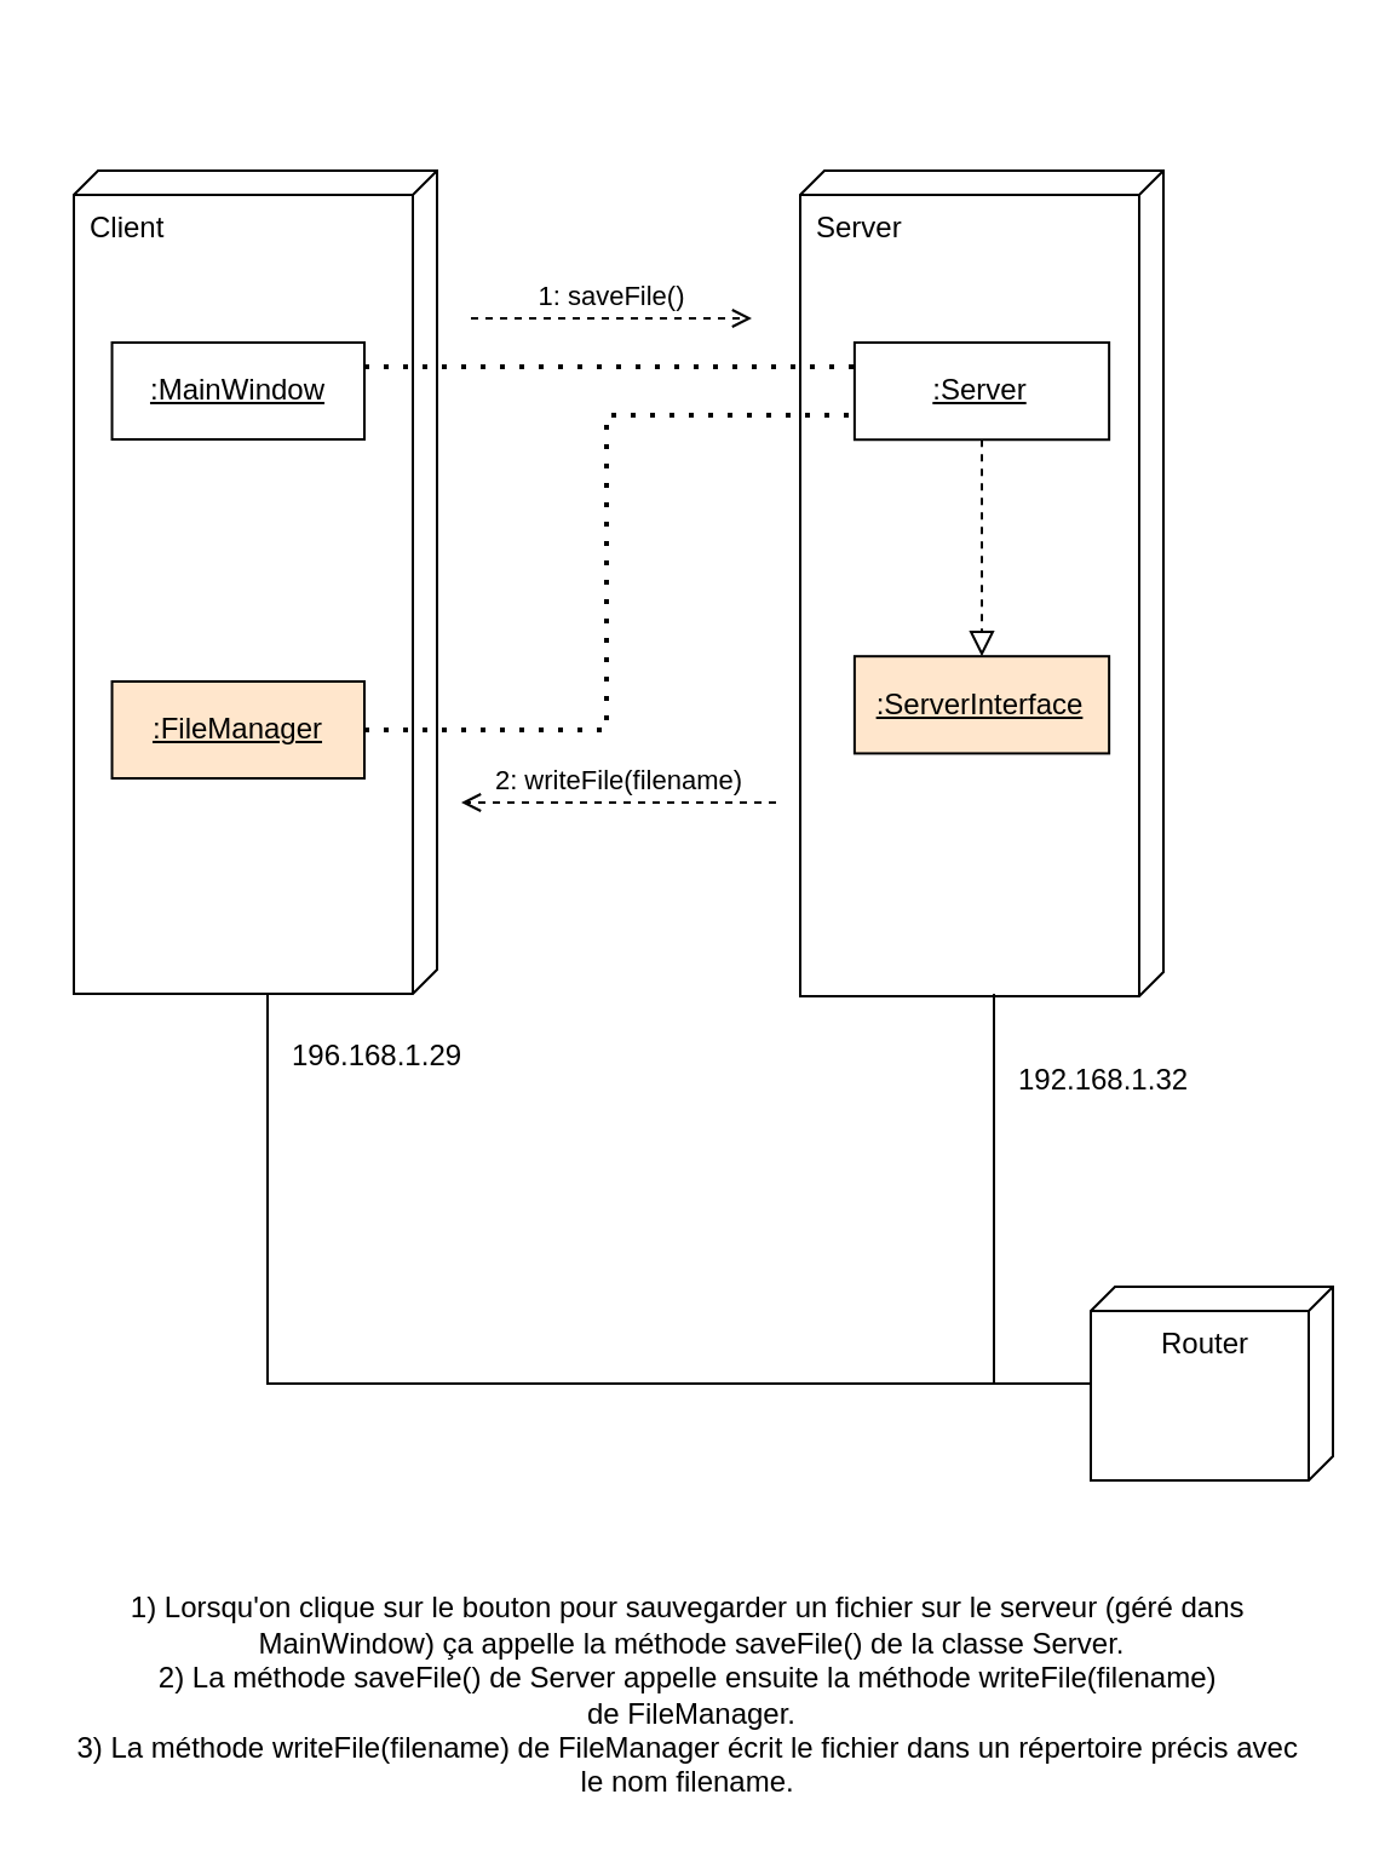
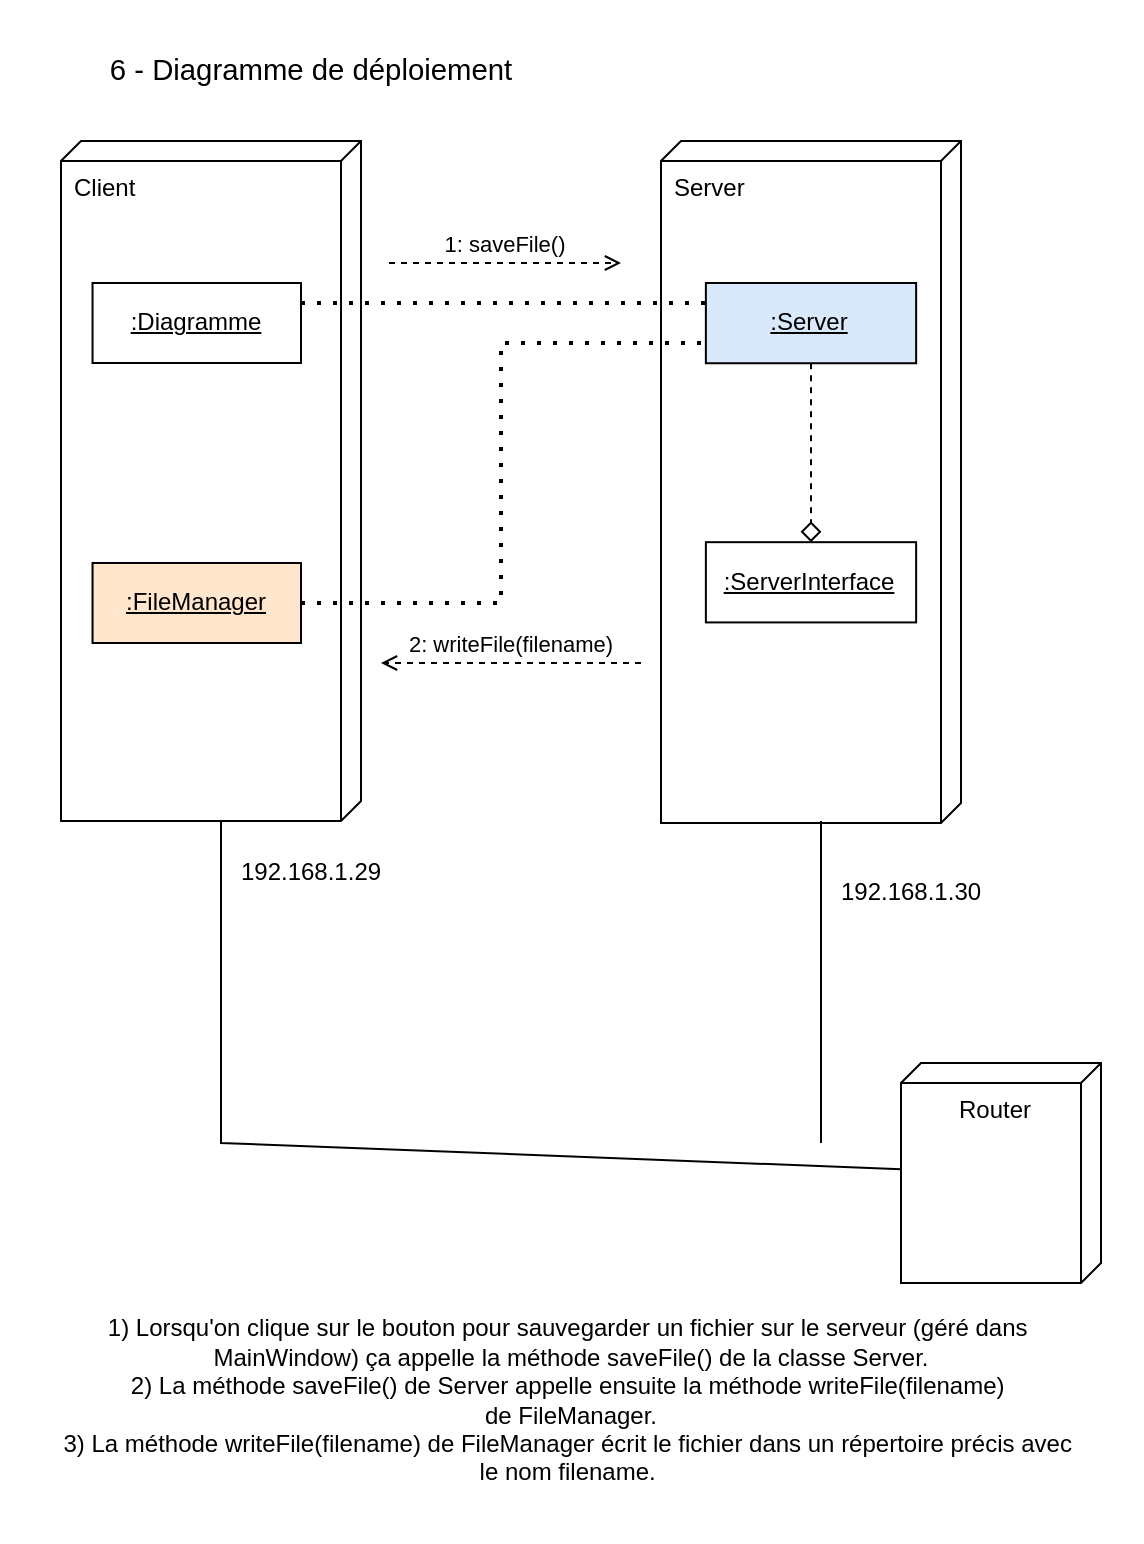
+ <mxCell id="2" value="&lt;span style=&quot;font-size:11.0pt;line-height:107%;&lt;br/&gt;font-family:&amp;quot;Aptos&amp;quot;,sans-serif;mso-ascii-theme-font:minor-latin;mso-fareast-font-family:&lt;br/&gt;Aptos;mso-fareast-theme-font:minor-latin;mso-hansi-theme-font:minor-latin;&lt;br/&gt;mso-bidi-font-family:&amp;quot;Times New Roman&amp;quot;;mso-bidi-theme-font:minor-bidi;&lt;br/&gt;mso-ansi-language:FR;mso-fareast-language:EN-US;mso-bidi-language:AR-SA&quot;&gt;6 - Diagramme de déploiement&lt;/span&gt;" style="text;html=1;align=center;verticalAlign=middle;resizable=0;points=[];autosize=1;strokeColor=none;fillColor=none;" parent="1" vertex="1"><mxGeometry x="45" y="20" width="220" height="30" as="geometry" /></mxCell>
- <mxCell id="4" value="&lt;u&gt;:MainWindow&lt;/u&gt;" style="fontStyle=0;html=1;whiteSpace=wrap;" vertex="1" parent="3"><mxGeometry x="15.77" y="71" width="104.23" height="40" as="geometry" /></mxCell>
+ <mxCell id="4" value="&lt;u&gt;:Diagramme&lt;/u&gt;" style="fontStyle=0;html=1;whiteSpace=wrap;" vertex="1" parent="3"><mxGeometry x="15.77" y="71" width="104.23" height="40" as="geometry" /></mxCell>
- <mxCell id="7" value="&lt;u&gt;:Server&lt;/u&gt;" style="fontStyle=0;html=1;whiteSpace=wrap;" vertex="1" parent="6"><mxGeometry x="22.44" y="70.996" width="105.13" height="40.118" as="geometry" /></mxCell>
+ <mxCell id="7" value="&lt;u&gt;:Server&lt;/u&gt;" style="fontStyle=0;html=1;whiteSpace=wrap;fillColor=#dae8fc;" vertex="1" parent="6"><mxGeometry x="22.44" y="70.996" width="105.13" height="40.118" as="geometry" /></mxCell>
- <mxCell id="9" value="" style="endArrow=block;startArrow=none;endFill=0;startFill=0;endSize=8;html=1;verticalAlign=bottom;dashed=1;labelBackgroundColor=none;rounded=0;" edge="1" parent="6" source="7" target="8"><mxGeometry width="160" relative="1" as="geometry"><mxPoint x="-140" y="251" as="sourcePoint" /><mxPoint x="20" y="251" as="targetPoint" /></mxGeometry></mxCell>
+ <mxCell id="9" value="" style="endArrow=diamond;startArrow=none;endFill=0;startFill=0;endSize=8;html=1;verticalAlign=bottom;dashed=1;labelBackgroundColor=none;rounded=0;" edge="1" parent="6" source="7" target="8"><mxGeometry width="160" relative="1" as="geometry"><mxPoint x="-140" y="251" as="sourcePoint" /><mxPoint x="20" y="251" as="targetPoint" /></mxGeometry></mxCell>
- <mxCell id="8" value="&lt;u&gt;:ServerInterface&lt;/u&gt;" style="fontStyle=0;html=1;whiteSpace=wrap;fillColor=#ffe6cc;" vertex="1" parent="6"><mxGeometry x="22.44" y="200.588" width="105.13" height="40.118" as="geometry" /></mxCell>
+ <mxCell id="8" value="&lt;u&gt;:ServerInterface&lt;/u&gt;" style="fontStyle=0;html=1;whiteSpace=wrap;" vertex="1" parent="6"><mxGeometry x="22.44" y="200.588" width="105.13" height="40.118" as="geometry" /></mxCell>
- <mxCell id="15" value="196.168.1.29" style="text;html=1;align=center;verticalAlign=middle;resizable=0;points=[];autosize=1;strokeColor=none;fillColor=none;" vertex="1" parent="1"><mxGeometry x="110" y="421" width="90" height="30" as="geometry" /></mxCell>
+ <mxCell id="15" value="192.168.1.29" style="text;html=1;align=center;verticalAlign=middle;resizable=0;points=[];autosize=1;strokeColor=none;fillColor=none;" vertex="1" parent="1"><mxGeometry x="110" y="421" width="90" height="30" as="geometry" /></mxCell>
- <mxCell id="14" value="192.168.1.32" style="text;html=1;align=center;verticalAlign=middle;resizable=0;points=[];autosize=1;strokeColor=none;fillColor=none;" vertex="1" parent="1"><mxGeometry x="410" y="431" width="90" height="30" as="geometry" /></mxCell>
+ <mxCell id="14" value="192.168.1.30" style="text;html=1;align=center;verticalAlign=middle;resizable=0;points=[];autosize=1;strokeColor=none;fillColor=none;" vertex="1" parent="1"><mxGeometry x="410" y="431" width="90" height="30" as="geometry" /></mxCell>
- <mxCell id="11" value="Router" style="verticalAlign=top;align=center;shape=cube;size=10;direction=south;html=1;boundedLbl=1;spacingLeft=5;whiteSpace=wrap;" vertex="1" parent="1"><mxGeometry x="450" y="531" width="100" height="80" as="geometry" /></mxCell>
+ <mxCell id="11" value="Router" style="verticalAlign=top;align=center;shape=cube;size=10;direction=south;html=1;boundedLbl=1;spacingLeft=5;whiteSpace=wrap;" vertex="1" parent="1"><mxGeometry x="450" y="531" width="100" height="110" as="geometry" /></mxCell>
